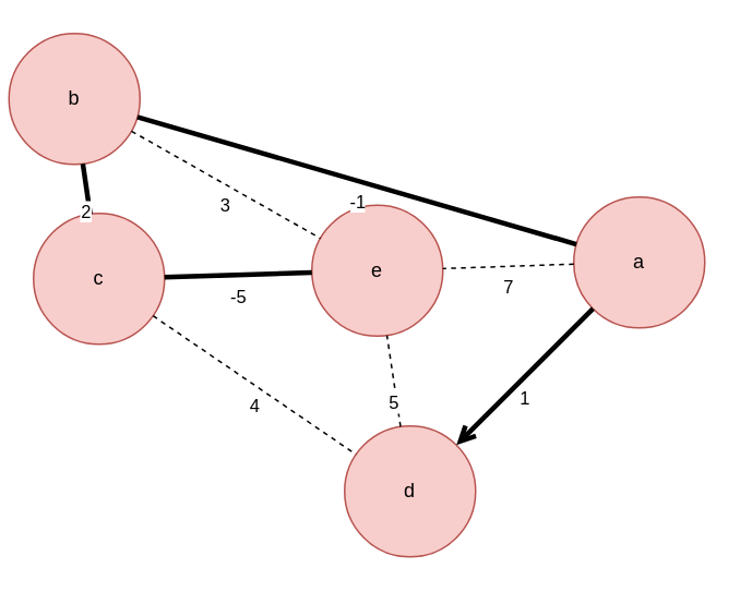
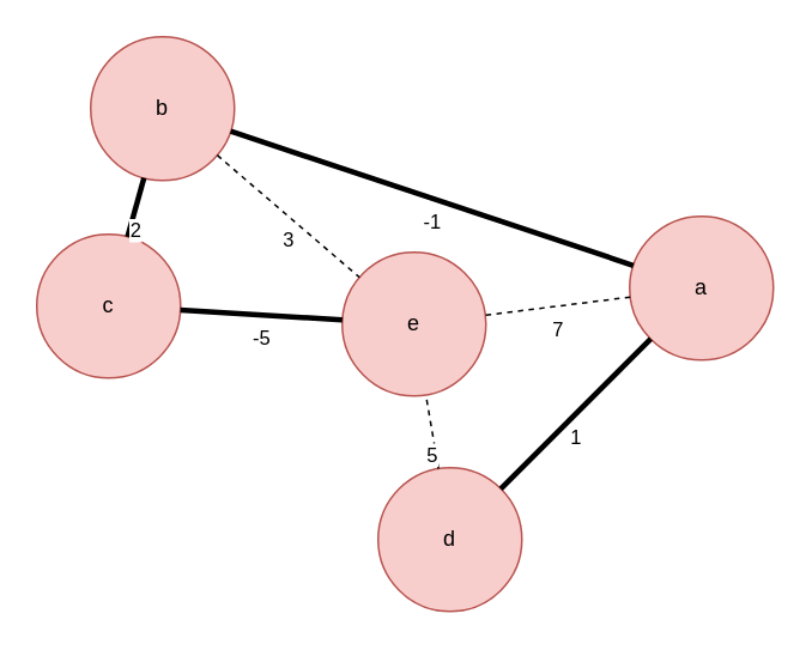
- <mxCell id="2" value="b" style="ellipse;whiteSpace=wrap;html=1;aspect=fixed;fillColor=#f8cecc;strokeColor=#b85450;" parent="1" vertex="1"><mxGeometry x="5" y="20" width="80" height="80" as="geometry" /></mxCell>
+ <mxCell id="2" value="b" style="ellipse;whiteSpace=wrap;html=1;aspect=fixed;fillColor=#f8cecc;strokeColor=#b85450;" parent="1" vertex="1"><mxGeometry x="50" y="20" width="80" height="80" as="geometry" /></mxCell>
- <mxCell id="6" value="e" style="ellipse;whiteSpace=wrap;html=1;aspect=fixed;fillColor=#f8cecc;strokeColor=#b85450;" parent="1" vertex="1"><mxGeometry x="190" y="125" width="80" height="80" as="geometry" /></mxCell>
+ <mxCell id="6" value="e" style="ellipse;whiteSpace=wrap;html=1;aspect=fixed;fillColor=#f8cecc;strokeColor=#b85450;" parent="1" vertex="1"><mxGeometry x="190" y="140" width="80" height="80" as="geometry" /></mxCell>
- <mxCell id="13" value="4" style="endArrow=none;html=1;rounded=0;verticalAlign=top;dashed=1;" parent="1" source="3" target="4" edge="1"><mxGeometry relative="1" as="geometry"><mxPoint x="220" y="240" as="sourcePoint" /><mxPoint x="380" y="240" as="targetPoint" /></mxGeometry></mxCell>
- <mxCell id="14" value="1" style="endArrow=open;html=1;rounded=0;verticalAlign=top;strokeWidth=3;" parent="1" source="5" target="4" edge="1"><mxGeometry relative="1" as="geometry"><mxPoint x="220" y="240" as="sourcePoint" /><mxPoint x="380" y="240" as="targetPoint" /></mxGeometry></mxCell>
+ <mxCell id="14" value="1" style="endArrow=none;html=1;rounded=0;verticalAlign=top;strokeWidth=3;" parent="1" source="5" target="4" edge="1"><mxGeometry relative="1" as="geometry"><mxPoint x="220" y="240" as="sourcePoint" /><mxPoint x="380" y="240" as="targetPoint" /></mxGeometry></mxCell>
